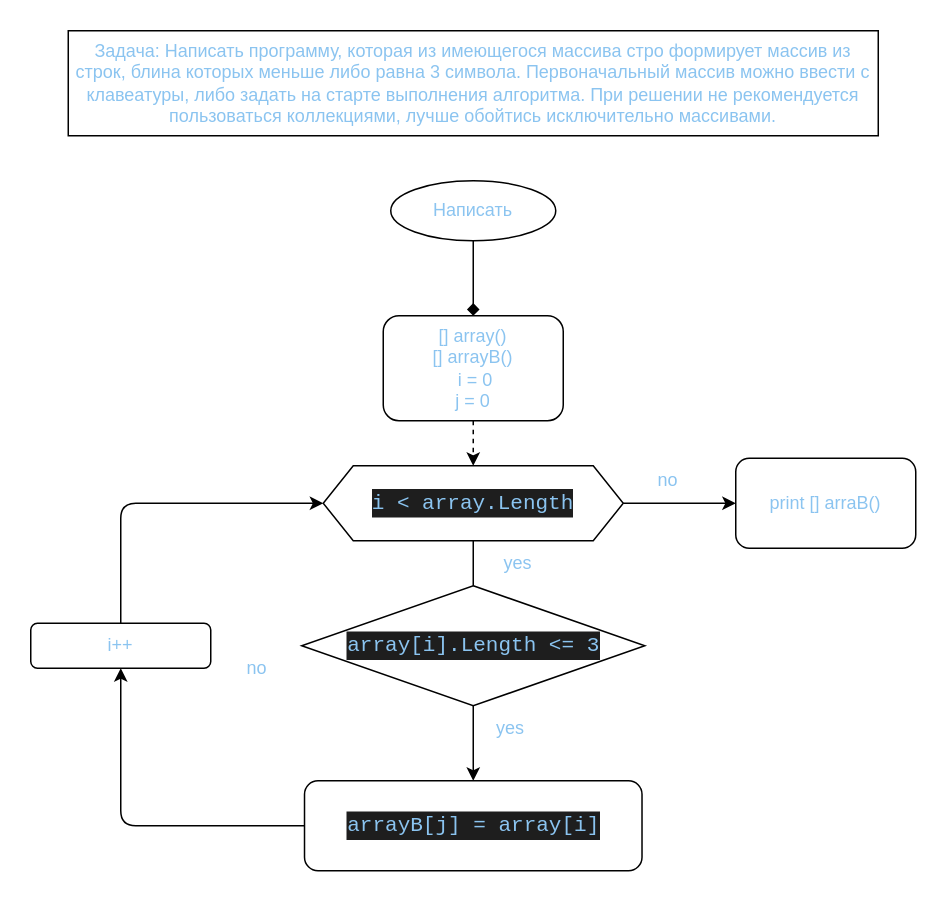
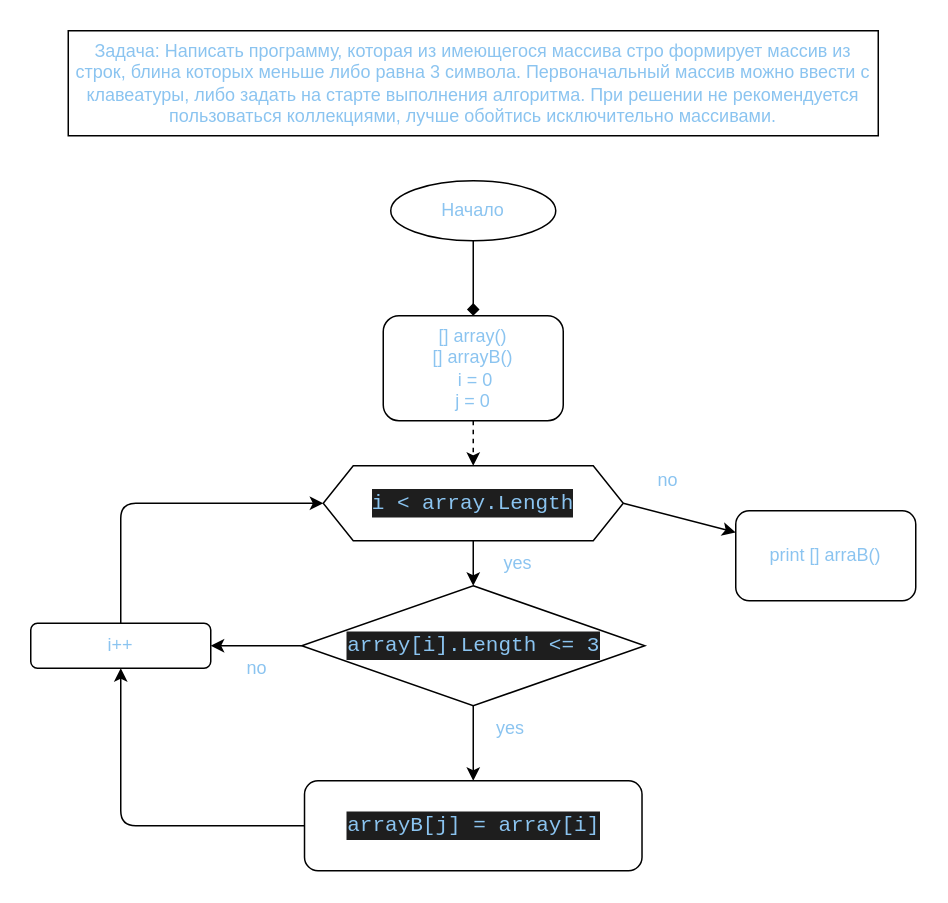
- <mxCell id="3" value="&lt;font color=&quot;#8bc4f0&quot;&gt;Написать&lt;/font&gt;" style="ellipse;whiteSpace=wrap;html=1;" vertex="1" parent="1"><mxGeometry x="260" y="120" width="110" height="40" as="geometry" /></mxCell>
+ <mxCell id="3" value="&lt;font color=&quot;#8bc4f0&quot;&gt;Начало&lt;/font&gt;" style="ellipse;whiteSpace=wrap;html=1;" vertex="1" parent="1"><mxGeometry x="260" y="120" width="110" height="40" as="geometry" /></mxCell>
- <mxCell id="16" value="&lt;font color=&quot;#8bc4f0&quot;&gt;print [] arraB()&lt;/font&gt;" style="rounded=1;whiteSpace=wrap;html=1;fontColor=#84BAF0;" vertex="1" parent="1"><mxGeometry x="490" y="305" width="120" height="60" as="geometry" /></mxCell>
+ <mxCell id="16" value="&lt;font color=&quot;#8bc4f0&quot;&gt;print [] arraB()&lt;/font&gt;" style="rounded=1;whiteSpace=wrap;html=1;fontColor=#84BAF0;" vertex="1" parent="1"><mxGeometry x="490" y="340" width="120" height="60" as="geometry" /></mxCell>
- <mxCell id="4" style="edgeStyle=none;html=1;exitX=0.5;exitY=1;exitDx=0;exitDy=0;entryX=0.5;entryY=0;entryDx=0;entryDy=0;endArrow=none;" edge="1" parent="1" source="6" target="9"><mxGeometry relative="1" as="geometry" /></mxCell>
+ <mxCell id="4" style="edgeStyle=none;html=1;exitX=0.5;exitY=1;exitDx=0;exitDy=0;entryX=0.5;entryY=0;entryDx=0;entryDy=0;" edge="1" parent="1" source="6" target="9"><mxGeometry relative="1" as="geometry" /></mxCell>
+ <mxCell id="8" style="edgeStyle=none;html=1;exitX=0;exitY=0.5;exitDx=0;exitDy=0;fontColor=#84BAF0;entryX=1;entryY=0.5;entryDx=0;entryDy=0;" edge="1" parent="1" source="9" target="15"><mxGeometry relative="1" as="geometry"><mxPoint x="150" y="430" as="targetPoint" /></mxGeometry></mxCell>
